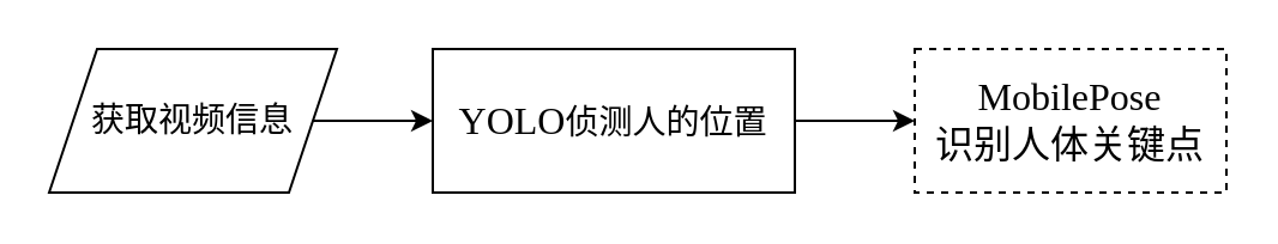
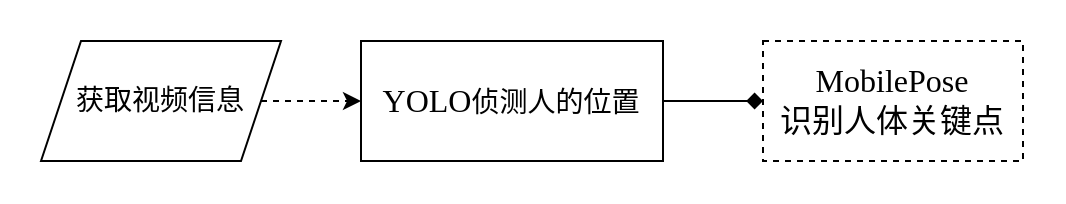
- <mxCell id="2" style="edgeStyle=orthogonalEdgeStyle;rounded=0;orthogonalLoop=1;jettySize=auto;html=1;exitX=1;exitY=0.5;exitDx=0;exitDy=0;fontSize=14;" edge="1" parent="1" source="3" target="5"><mxGeometry relative="1" as="geometry" /></mxCell>
+ <mxCell id="2" style="edgeStyle=orthogonalEdgeStyle;rounded=0;orthogonalLoop=1;jettySize=auto;html=1;exitX=1;exitY=0.5;exitDx=0;exitDy=0;fontSize=14;dashed=1;" edge="1" parent="1" source="3" target="5"><mxGeometry relative="1" as="geometry" /></mxCell>
- <mxCell id="4" style="edgeStyle=orthogonalEdgeStyle;rounded=0;orthogonalLoop=1;jettySize=auto;html=1;exitX=1;exitY=0.5;exitDx=0;exitDy=0;entryX=0;entryY=0.5;entryDx=0;entryDy=0;fontSize=14;" edge="1" parent="1" source="5" target="6"><mxGeometry relative="1" as="geometry" /></mxCell>
+ <mxCell id="4" style="edgeStyle=orthogonalEdgeStyle;rounded=0;orthogonalLoop=1;jettySize=auto;html=1;exitX=1;exitY=0.5;exitDx=0;exitDy=0;entryX=0;entryY=0.5;entryDx=0;entryDy=0;fontSize=14;endArrow=diamond;" edge="1" parent="1" source="5" target="6"><mxGeometry relative="1" as="geometry" /></mxCell>
